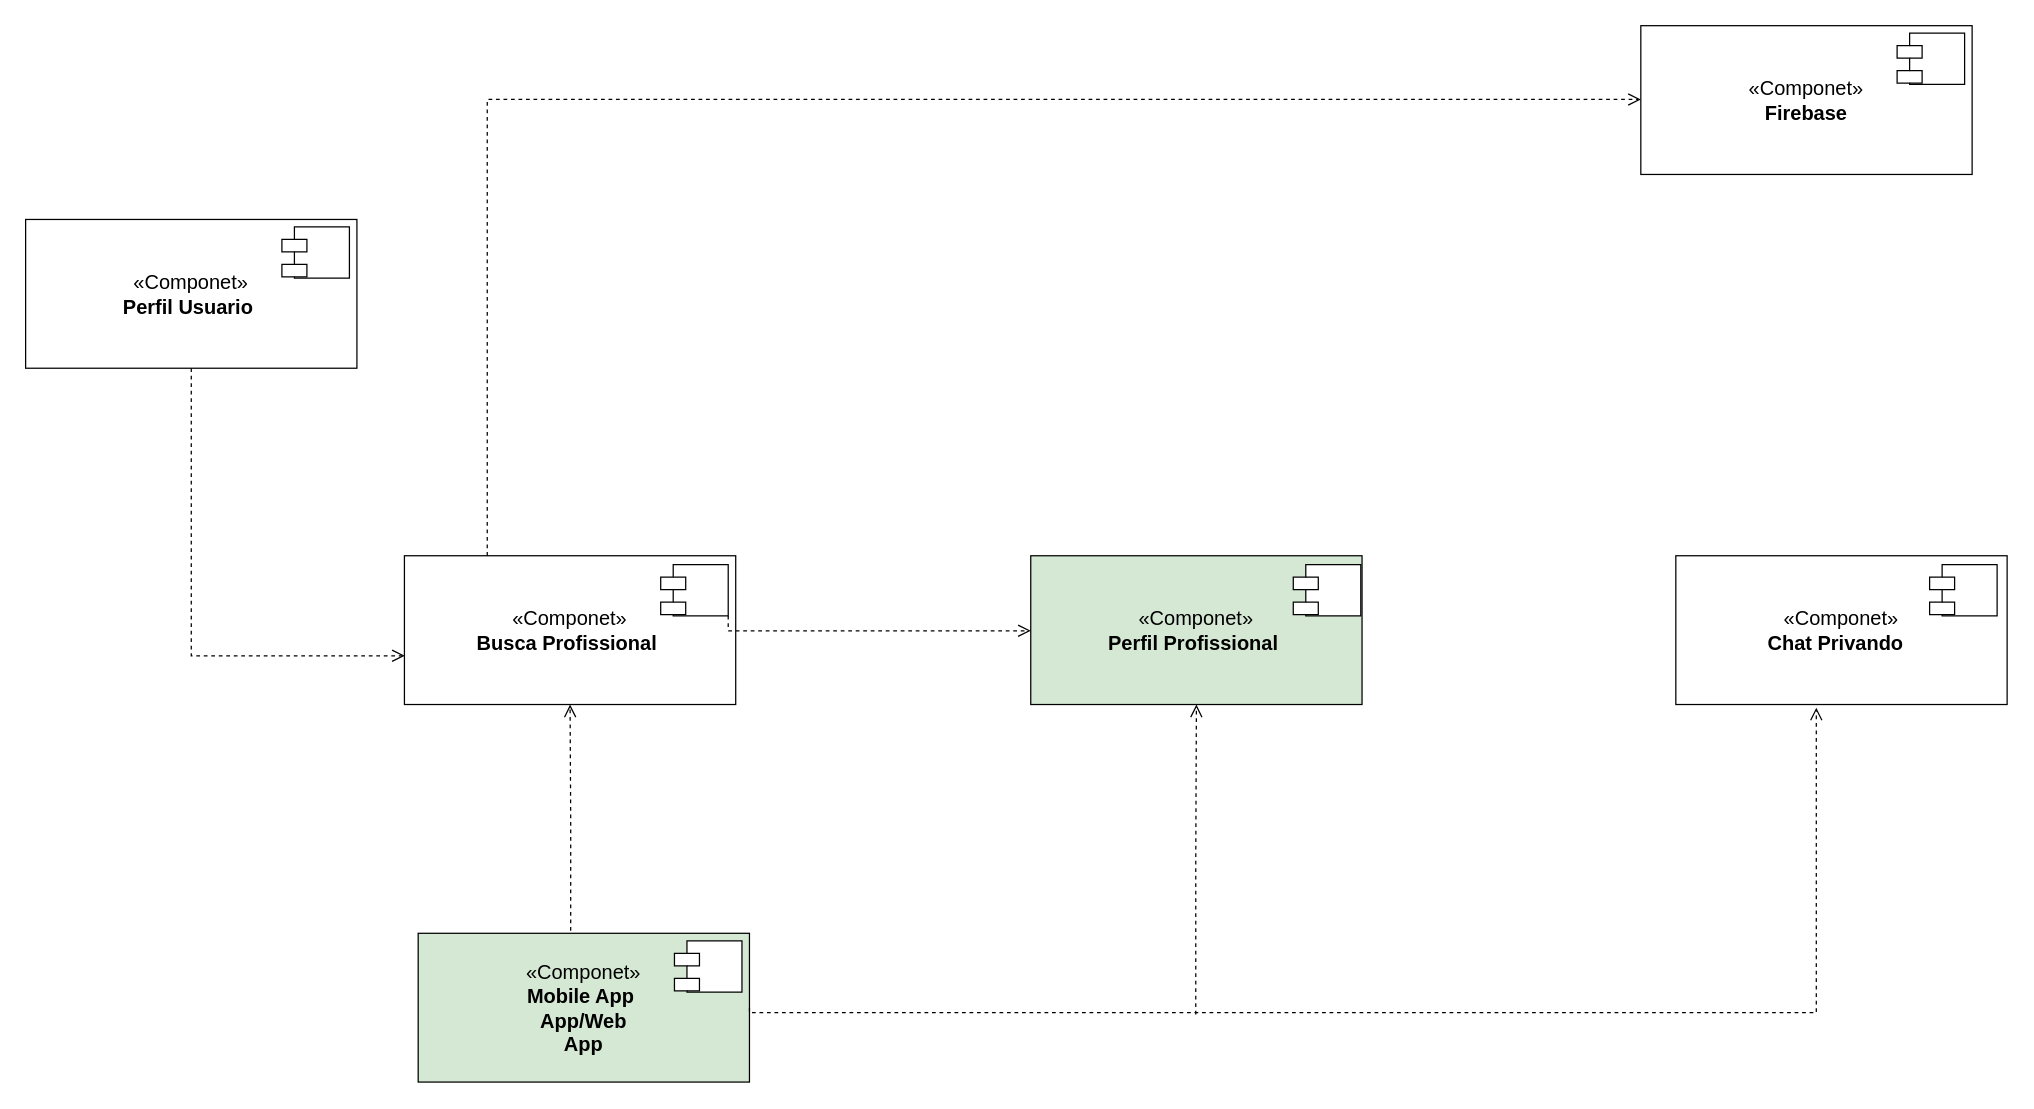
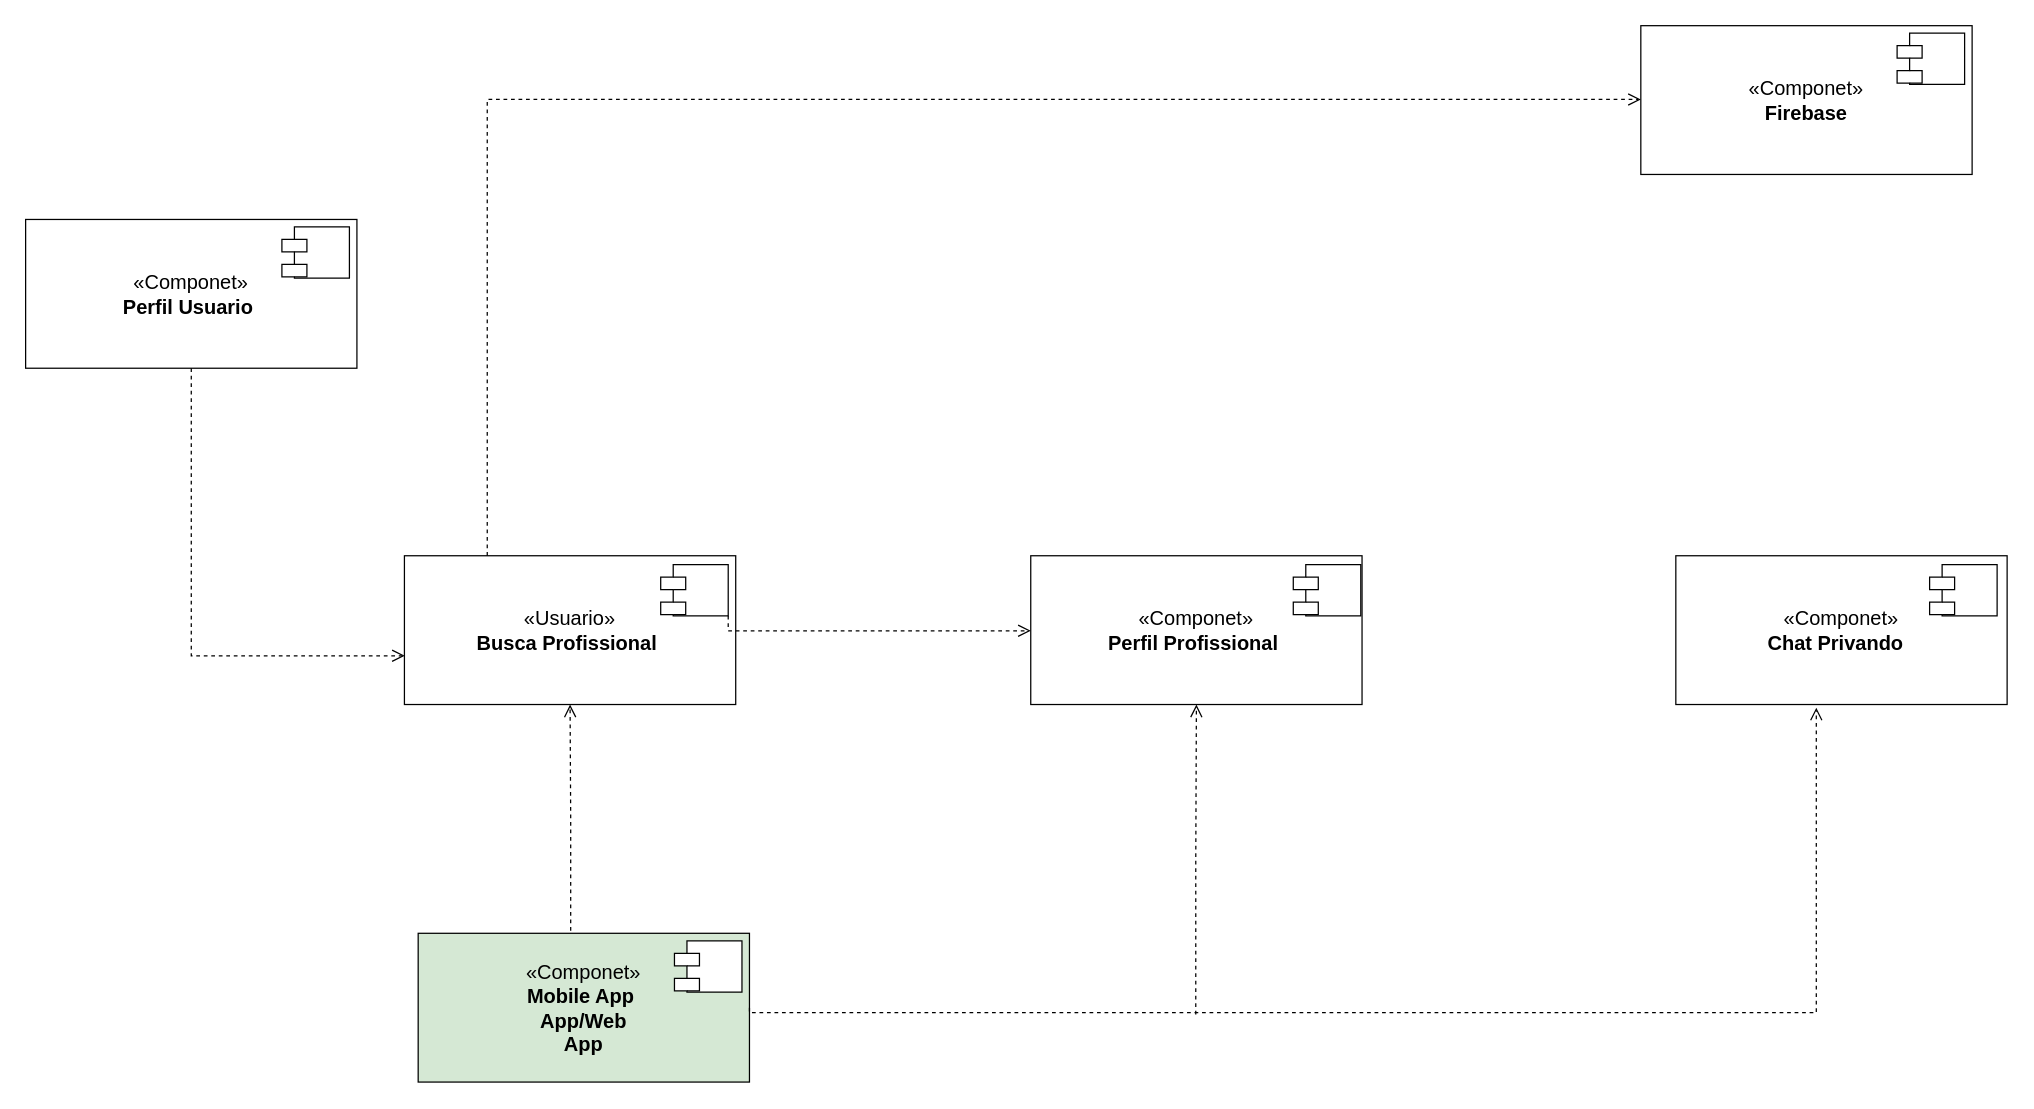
- <mxCell id="6" value="«Componet»&lt;br&gt;&lt;b&gt;Perfil Profissional&amp;nbsp;&lt;/b&gt;" style="html=1;whiteSpace=wrap;fontSize=16;fillColor=#d5e8d4;" vertex="1" parent="5"><mxGeometry x="-5" width="265" height="119" as="geometry" /></mxCell>
+ <mxCell id="6" value="«Componet»&lt;br&gt;&lt;b&gt;Perfil Profissional&amp;nbsp;&lt;/b&gt;" style="html=1;whiteSpace=wrap;fontSize=16;" vertex="1" parent="5"><mxGeometry x="-5" width="265" height="119" as="geometry" /></mxCell>
- <mxCell id="12" value="«Componet»&lt;br&gt;&lt;b&gt;Busca Profissional&amp;nbsp;&lt;/b&gt;" style="html=1;whiteSpace=wrap;fontSize=16;" vertex="1" parent="11"><mxGeometry width="265" height="119" as="geometry" /></mxCell>
+ <mxCell id="12" value="«Usuario»&lt;br&gt;&lt;b&gt;Busca Profissional&amp;nbsp;&lt;/b&gt;" style="html=1;whiteSpace=wrap;fontSize=16;" vertex="1" parent="11"><mxGeometry width="265" height="119" as="geometry" /></mxCell>
